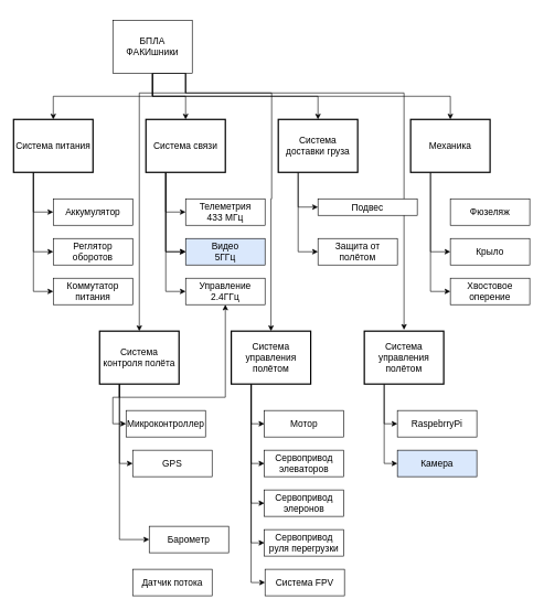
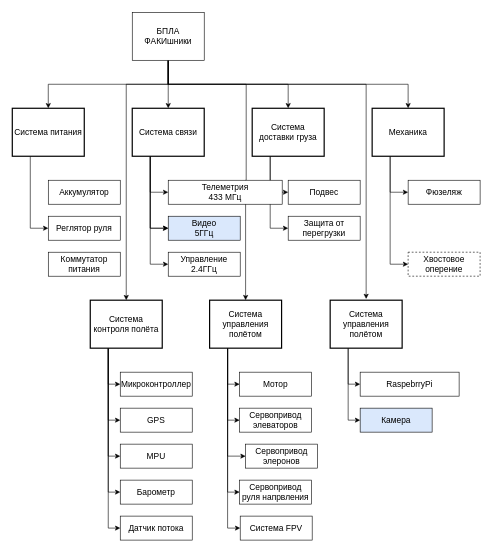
- <mxCell id="9" value="БПЛА&lt;br style=&quot;font-size: 14px;&quot;&gt;ФАКИшники" style="rounded=0;whiteSpace=wrap;html=1;fontSize=14;" vertex="1" parent="1"><mxGeometry x="170" y="30" width="120" height="80" as="geometry" /></mxCell>
+ <mxCell id="9" value="БПЛА&lt;br style=&quot;font-size: 14px;&quot;&gt;ФАКИшники" style="rounded=0;whiteSpace=wrap;html=1;fontSize=14;" vertex="1" parent="1"><mxGeometry x="220" y="20" width="120" height="80" as="geometry" /></mxCell>
- <mxCell id="29" value="Подвес" style="rounded=0;whiteSpace=wrap;html=1;fontSize=14;" vertex="1" parent="1"><mxGeometry x="480" y="300" width="150" height="25" as="geometry" /></mxCell>
+ <mxCell id="29" value="Подвес" style="rounded=0;whiteSpace=wrap;html=1;fontSize=14;" vertex="1" parent="1"><mxGeometry x="480" y="300" width="120" height="40" as="geometry" /></mxCell>
- <mxCell id="10" style="edgeStyle=orthogonalEdgeStyle;rounded=0;orthogonalLoop=1;jettySize=auto;html=1;exitX=0.25;exitY=1;exitDx=0;exitDy=0;entryX=0;entryY=0.5;entryDx=0;entryDy=0;" edge="1" parent="1" source="13" target="34"><mxGeometry relative="1" as="geometry" /></mxCell>
- <mxCell id="31" value="Телеметрия&lt;div style=&quot;font-size: 14px;&quot;&gt;433 МГц&lt;/div&gt;" style="rounded=0;whiteSpace=wrap;html=1;fontSize=14;" vertex="1" parent="1"><mxGeometry x="280" y="300" width="120" height="40" as="geometry" /></mxCell>
+ <mxCell id="31" value="Телеметрия&lt;div style=&quot;font-size: 14px;&quot;&gt;433 МГц&lt;/div&gt;" style="rounded=0;whiteSpace=wrap;html=1;fontSize=14;" vertex="1" parent="1"><mxGeometry x="280" y="300" width="190" height="40" as="geometry" /></mxCell>
+ <mxCell id="22" style="edgeStyle=orthogonalEdgeStyle;rounded=0;orthogonalLoop=1;jettySize=auto;html=1;exitX=0.25;exitY=1;exitDx=0;exitDy=0;entryX=0;entryY=0.5;entryDx=0;entryDy=0;fontSize=14;" edge="1" parent="1" source="25" target="26"><mxGeometry relative="1" as="geometry" /></mxCell>
- <mxCell id="35" value="Реглятор оборотов" style="rounded=0;whiteSpace=wrap;html=1;fontSize=14;" vertex="1" parent="1"><mxGeometry x="80" y="360" width="120" height="40" as="geometry" /></mxCell>
+ <mxCell id="35" value="Реглятор руля" style="rounded=0;whiteSpace=wrap;html=1;fontSize=14;" vertex="1" parent="1"><mxGeometry x="80" y="360" width="120" height="40" as="geometry" /></mxCell>
- <mxCell id="30" value="Защита от полётом" style="rounded=0;whiteSpace=wrap;html=1;fontSize=14;" vertex="1" parent="1"><mxGeometry x="480" y="360" width="120" height="40" as="geometry" /></mxCell>
+ <mxCell id="30" value="Защита от перегрузки" style="rounded=0;whiteSpace=wrap;html=1;fontSize=14;" vertex="1" parent="1"><mxGeometry x="480" y="360" width="120" height="40" as="geometry" /></mxCell>
- <mxCell id="23" style="edgeStyle=orthogonalEdgeStyle;rounded=0;orthogonalLoop=1;jettySize=auto;html=1;exitX=0.25;exitY=1;exitDx=0;exitDy=0;entryX=0;entryY=0.5;entryDx=0;entryDy=0;fontSize=14;" edge="1" parent="1" source="25" target="27"><mxGeometry relative="1" as="geometry" /></mxCell>
- <mxCell id="27" value="Крыло" style="rounded=0;whiteSpace=wrap;html=1;fontSize=14;" vertex="1" parent="1"><mxGeometry x="680" y="360" width="120" height="40" as="geometry" /></mxCell>
- <mxCell id="12" style="edgeStyle=orthogonalEdgeStyle;rounded=0;orthogonalLoop=1;jettySize=auto;html=1;exitX=0.25;exitY=1;exitDx=0;exitDy=0;entryX=0;entryY=0.5;entryDx=0;entryDy=0;" edge="1" parent="1" source="13" target="36"><mxGeometry relative="1" as="geometry" /></mxCell>
- <mxCell id="28" value="Хвостовое&lt;br style=&quot;font-size: 14px;&quot;&gt;оперение" style="rounded=0;whiteSpace=wrap;html=1;fontSize=14;" vertex="1" parent="1"><mxGeometry x="680" y="420" width="120" height="40" as="geometry" /></mxCell>
+ <mxCell id="28" value="Хвостовое&lt;br style=&quot;font-size: 14px;&quot;&gt;оперение" style="rounded=0;whiteSpace=wrap;html=1;fontSize=14;dashed=1;" vertex="1" parent="1"><mxGeometry x="680" y="420" width="120" height="40" as="geometry" /></mxCell>
- <mxCell id="39" style="edgeStyle=orthogonalEdgeStyle;rounded=0;orthogonalLoop=1;jettySize=auto;html=1;exitX=0.25;exitY=1;exitDx=0;exitDy=0;" edge="1" parent="1" source="42" target="33"><mxGeometry relative="1" as="geometry" /></mxCell>
+ <mxCell id="39" style="edgeStyle=orthogonalEdgeStyle;rounded=0;orthogonalLoop=1;jettySize=auto;html=1;exitX=0.25;exitY=1;exitDx=0;exitDy=0;entryX=0;entryY=0.5;entryDx=0;entryDy=0;" edge="1" parent="1" source="42" target="47"><mxGeometry relative="1" as="geometry" /></mxCell>
- <mxCell id="43" value="Микроконтроллер" style="rounded=0;whiteSpace=wrap;html=1;fontSize=14;" vertex="1" parent="1"><mxGeometry x="190" y="620" width="120" height="40" as="geometry" /></mxCell>
+ <mxCell id="43" value="Микроконтроллер" style="rounded=0;whiteSpace=wrap;html=1;fontSize=14;" vertex="1" parent="1"><mxGeometry x="200" y="620" width="120" height="40" as="geometry" /></mxCell>
- <mxCell id="61" value="RaspebrryPi" style="rounded=0;whiteSpace=wrap;html=1;fontSize=14;" vertex="1" parent="1"><mxGeometry x="600" y="620" width="120" height="40" as="geometry" /></mxCell>
+ <mxCell id="61" value="RaspebrryPi" style="rounded=0;whiteSpace=wrap;html=1;fontSize=14;" vertex="1" parent="1"><mxGeometry x="600" y="620" width="165" height="40" as="geometry" /></mxCell>
+ <mxCell id="40" style="edgeStyle=orthogonalEdgeStyle;rounded=0;orthogonalLoop=1;jettySize=auto;html=1;exitX=0.25;exitY=1;exitDx=0;exitDy=0;entryX=0;entryY=0.5;entryDx=0;entryDy=0;" edge="1" parent="1" source="42" target="45"><mxGeometry relative="1" as="geometry" /></mxCell>
+ <mxCell id="45" value="MPU" style="rounded=0;whiteSpace=wrap;html=1;fontSize=14;" vertex="1" parent="1"><mxGeometry x="200" y="740" width="120" height="40" as="geometry" /></mxCell>
- <mxCell id="56" value="Сервопривод элеронов" style="rounded=0;whiteSpace=wrap;html=1;fontSize=14;" vertex="1" parent="1"><mxGeometry x="399" y="740" width="120" height="40" as="geometry" /></mxCell>
+ <mxCell id="56" value="Сервопривод элеронов" style="rounded=0;whiteSpace=wrap;html=1;fontSize=14;" vertex="1" parent="1"><mxGeometry x="409" y="740" width="120" height="40" as="geometry" /></mxCell>
- <mxCell id="46" value="Барометр" style="rounded=0;whiteSpace=wrap;html=1;fontSize=14;" vertex="1" parent="1"><mxGeometry x="225" y="795" width="120" height="40" as="geometry" /></mxCell>
+ <mxCell id="46" value="Барометр" style="rounded=0;whiteSpace=wrap;html=1;fontSize=14;" vertex="1" parent="1"><mxGeometry x="200" y="800" width="120" height="40" as="geometry" /></mxCell>
- <mxCell id="57" value="Сервопривод&lt;div&gt;руля перегрузки&lt;/div&gt;" style="rounded=0;whiteSpace=wrap;html=1;fontSize=14;" vertex="1" parent="1"><mxGeometry x="399" y="800" width="120" height="40" as="geometry" /></mxCell>
+ <mxCell id="57" value="Сервопривод&lt;div&gt;руля напрвления&lt;/div&gt;" style="rounded=0;whiteSpace=wrap;html=1;fontSize=14;" vertex="1" parent="1"><mxGeometry x="399" y="800" width="120" height="40" as="geometry" /></mxCell>
